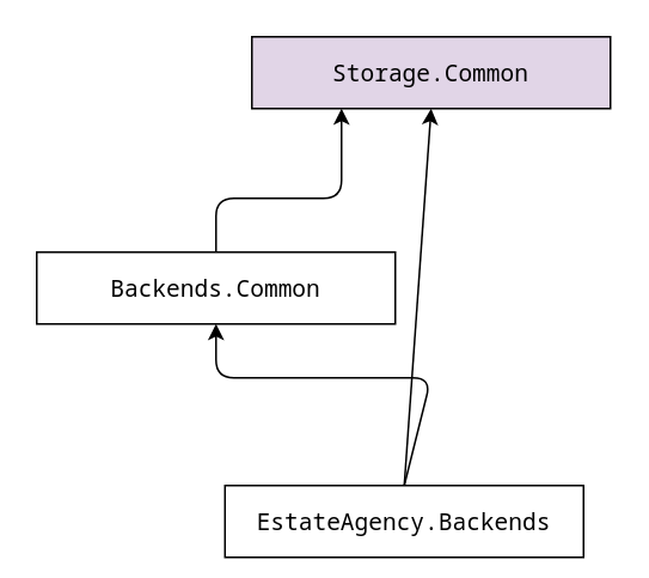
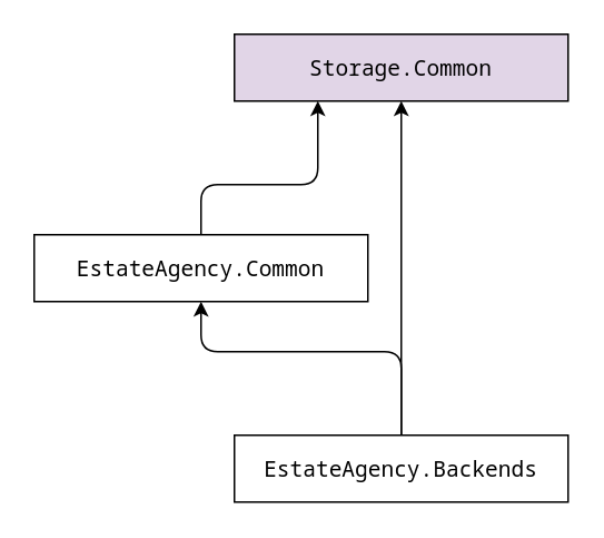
- <mxCell id="3" value="Backends.Common" style="rounded=0;whiteSpace=wrap;html=1;fontFamily=Noto Sans Mono;fontSource=https%3A%2F%2Ffonts.googleapis.com%2Fcss%3Ffamily%3DNoto%2BSans%2BMono;fontSize=13;" vertex="1" parent="1"><mxGeometry x="20" y="140" width="200" height="40" as="geometry" /></mxCell>
+ <mxCell id="3" value="EstateAgency.Common" style="rounded=0;whiteSpace=wrap;html=1;fontFamily=Noto Sans Mono;fontSource=https%3A%2F%2Ffonts.googleapis.com%2Fcss%3Ffamily%3DNoto%2BSans%2BMono;fontSize=13;" vertex="1" parent="1"><mxGeometry x="20" y="140" width="200" height="40" as="geometry" /></mxCell>
- <mxCell id="4" value="EstateAgency.Backends" style="rounded=0;whiteSpace=wrap;html=1;fontFamily=Noto Sans Mono;fontSource=https%3A%2F%2Ffonts.googleapis.com%2Fcss%3Ffamily%3DNoto%2BSans%2BMono;fontSize=13;" vertex="1" parent="1"><mxGeometry x="125" y="270" width="200" height="40" as="geometry" /></mxCell>
+ <mxCell id="4" value="EstateAgency.Backends" style="rounded=0;whiteSpace=wrap;html=1;fontFamily=Noto Sans Mono;fontSource=https%3A%2F%2Ffonts.googleapis.com%2Fcss%3Ffamily%3DNoto%2BSans%2BMono;fontSize=13;" vertex="1" parent="1"><mxGeometry x="140" y="260" width="200" height="40" as="geometry" /></mxCell>
